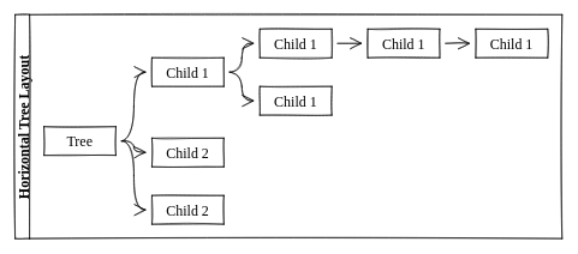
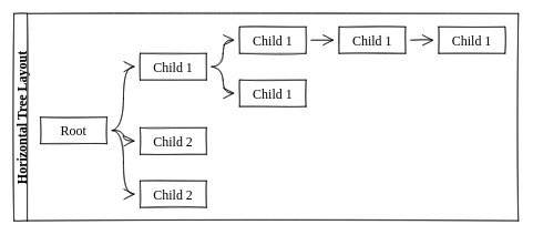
- <mxCell id="3" value="Tree" style="whiteSpace=wrap;html=1;sketch=1;hachureGap=4;fontFamily=Architects Daughter;fontSource=https%3A%2F%2Ffonts.googleapis.com%2Fcss%3Ffamily%3DArchitects%2BDaughter;fontSize=20;" parent="2" vertex="1"><mxGeometry x="40" y="156" width="100" height="40" as="geometry" /></mxCell>
+ <mxCell id="3" value="Root" style="whiteSpace=wrap;html=1;sketch=1;hachureGap=4;fontFamily=Architects Daughter;fontSource=https%3A%2F%2Ffonts.googleapis.com%2Fcss%3Ffamily%3DArchitects%2BDaughter;fontSize=20;" parent="2" vertex="1"><mxGeometry x="40" y="156" width="100" height="40" as="geometry" /></mxCell>
